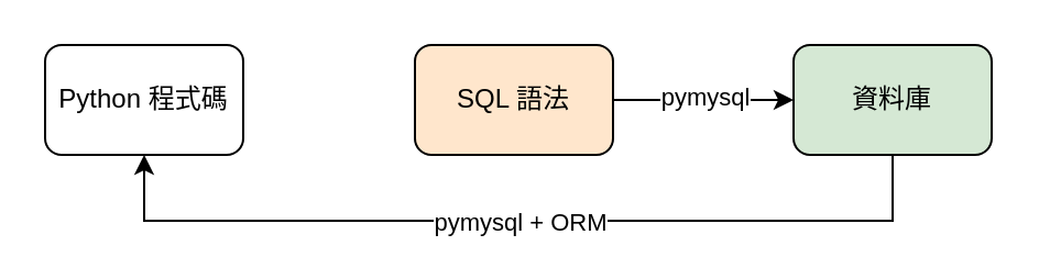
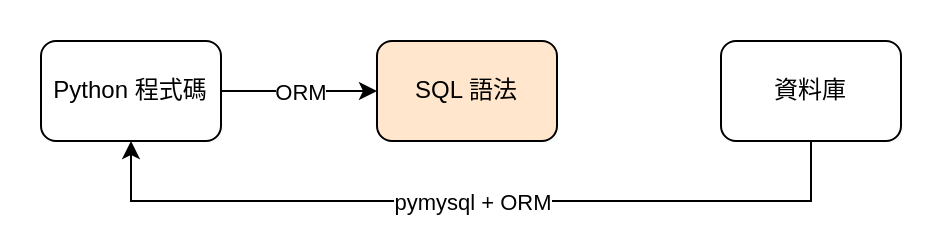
+ <mxCell id="2" style="edgeStyle=orthogonalEdgeStyle;rounded=0;orthogonalLoop=1;jettySize=auto;html=1;entryX=0;entryY=0.5;entryDx=0;entryDy=0;" edge="1" parent="1" source="4" target="7"><mxGeometry relative="1" as="geometry" /></mxCell>
+ <mxCell id="3" value="ORM" style="edgeLabel;html=1;align=center;verticalAlign=middle;resizable=0;points=[];" vertex="1" connectable="0" parent="2"><mxGeometry x="-0.007" relative="1" as="geometry"><mxPoint as="offset" /></mxGeometry></mxCell>
- <mxCell id="5" style="edgeStyle=orthogonalEdgeStyle;rounded=0;orthogonalLoop=1;jettySize=auto;html=1;entryX=0;entryY=0.5;entryDx=0;entryDy=0;" edge="1" parent="1" source="7" target="8"><mxGeometry relative="1" as="geometry" /></mxCell>
- <mxCell id="6" value="pymysql" style="edgeLabel;html=1;align=center;verticalAlign=middle;resizable=0;points=[];" vertex="1" connectable="0" parent="5"><mxGeometry x="0.002" y="2" relative="1" as="geometry"><mxPoint as="offset" /></mxGeometry></mxCell>
- <mxCell id="8" value="資料庫" style="rounded=1;whiteSpace=wrap;html=1;fillColor=#d5e8d4;" vertex="1" parent="1"><mxGeometry x="360" y="20" width="90" height="50" as="geometry" /></mxCell>
+ <mxCell id="8" value="資料庫" style="rounded=1;whiteSpace=wrap;html=1;" vertex="1" parent="1"><mxGeometry x="360" y="20" width="90" height="50" as="geometry" /></mxCell>
